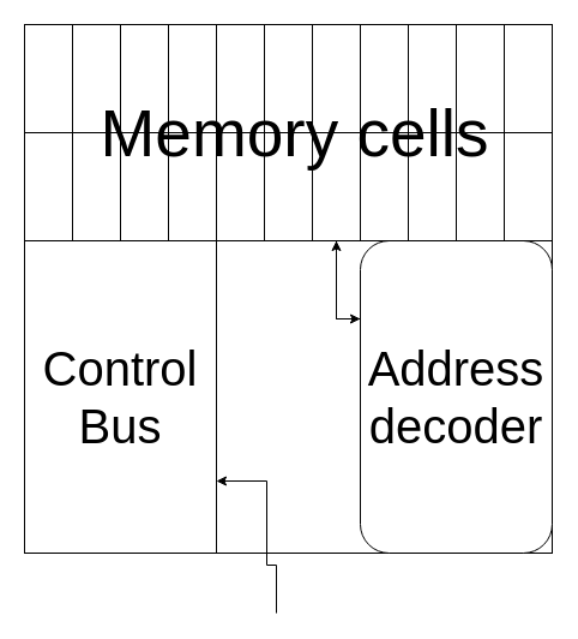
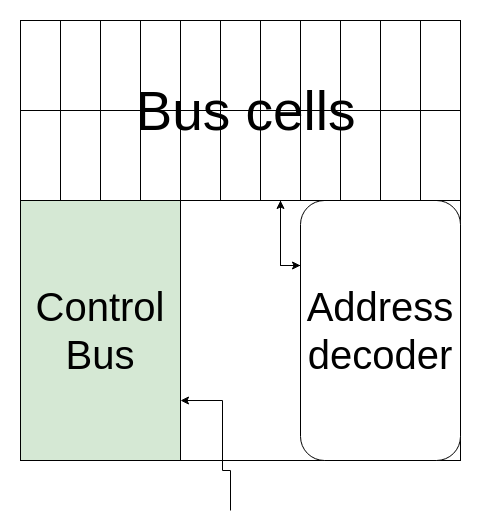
- <mxCell id="31" value="&lt;font style=&quot;font-size: 55px;&quot;&gt;Memory cells&lt;/font&gt;" style="text;html=1;align=center;verticalAlign=middle;resizable=0;points=[];autosize=1;strokeColor=none;fillColor=none;" vertex="1" parent="1"><mxGeometry x="70" y="70" width="350" height="80" as="geometry" /></mxCell>
+ <mxCell id="31" value="&lt;font style=&quot;font-size: 55px;&quot;&gt;Bus cells&lt;/font&gt;" style="text;html=1;align=center;verticalAlign=middle;resizable=0;points=[];autosize=1;strokeColor=none;fillColor=none;" vertex="1" parent="1"><mxGeometry x="70" y="70" width="350" height="80" as="geometry" /></mxCell>
- <mxCell id="29" value="&lt;font style=&quot;font-size: 40px;&quot;&gt;Control Bus&lt;/font&gt;" style="rounded=0;whiteSpace=wrap;html=1;" vertex="1" parent="1"><mxGeometry x="20" y="200" width="160" height="260" as="geometry" /></mxCell>
+ <mxCell id="29" value="&lt;font style=&quot;font-size: 40px;&quot;&gt;Control Bus&lt;/font&gt;" style="rounded=0;whiteSpace=wrap;html=1;fillColor=#d5e8d4;" vertex="1" parent="1"><mxGeometry x="20" y="200" width="160" height="260" as="geometry" /></mxCell>
